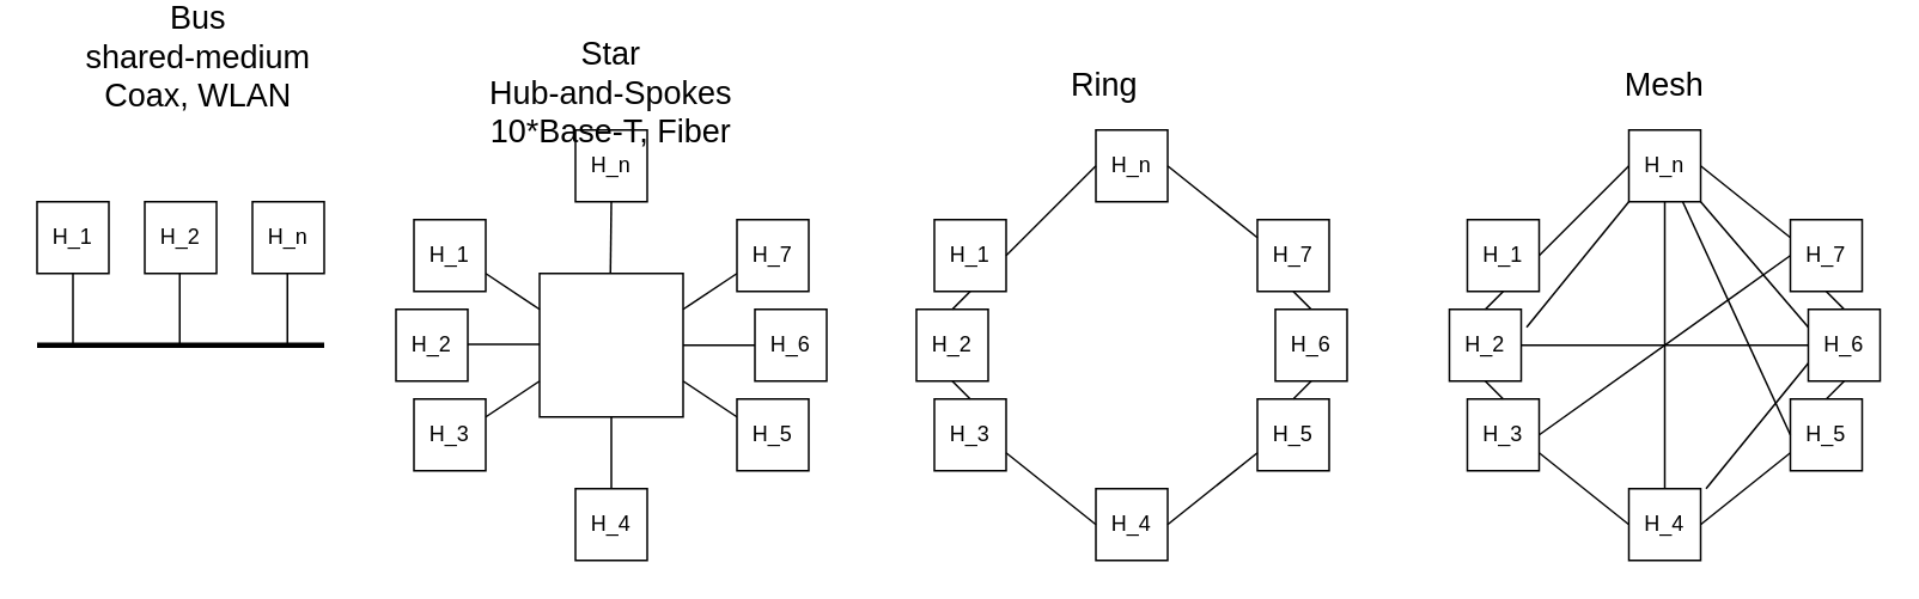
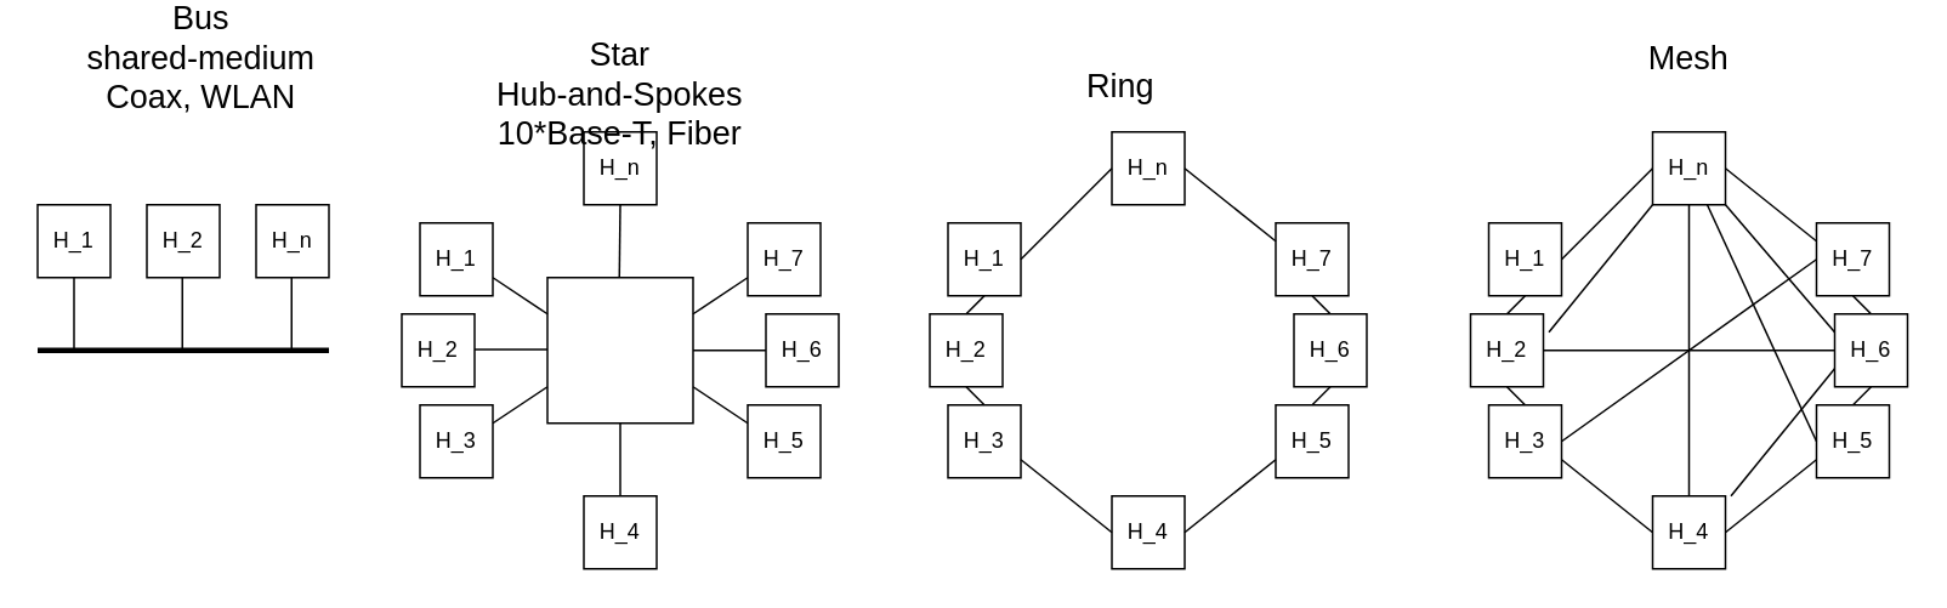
- <mxCell id="57" value="Mesh" style="text;html=1;strokeColor=none;fillColor=none;align=center;verticalAlign=middle;whiteSpace=wrap;rounded=0;fontSize=18;" vertex="1" parent="1"><mxGeometry x="837" y="35" width="180" height="20" as="geometry" /></mxCell>
+ <mxCell id="57" value="Mesh" style="text;html=1;strokeColor=none;fillColor=none;align=center;verticalAlign=middle;whiteSpace=wrap;rounded=0;fontSize=18;" vertex="1" parent="1"><mxGeometry x="837" y="20" width="180" height="20" as="geometry" /></mxCell>
